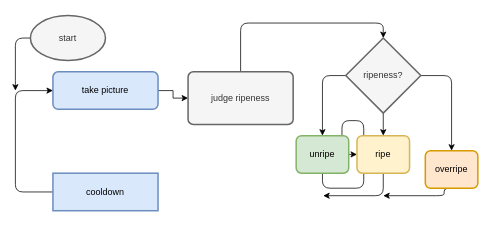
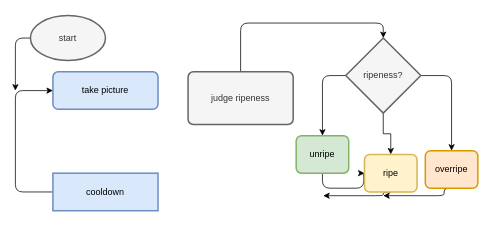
- <mxCell id="4" style="edgeStyle=orthogonalEdgeStyle;rounded=0;orthogonalLoop=1;jettySize=auto;html=1;exitX=1;exitY=0.5;exitDx=0;exitDy=0;entryX=0;entryY=0.5;entryDx=0;entryDy=0;" parent="1" source="5" target="7" edge="1"><mxGeometry relative="1" as="geometry" /></mxCell>
- <mxCell id="15" value="ripe" style="rounded=1;whiteSpace=wrap;html=1;absoluteArcSize=1;arcSize=14;strokeWidth=2;fillColor=#fff2cc;strokeColor=#d6b656;" parent="1" vertex="1"><mxGeometry x="475" y="180" width="70" height="50" as="geometry" /></mxCell>
+ <mxCell id="15" value="ripe" style="rounded=1;whiteSpace=wrap;html=1;absoluteArcSize=1;arcSize=14;strokeWidth=2;fillColor=#fff2cc;strokeColor=#d6b656;" parent="1" vertex="1"><mxGeometry x="485" y="205" width="70" height="50" as="geometry" /></mxCell>
